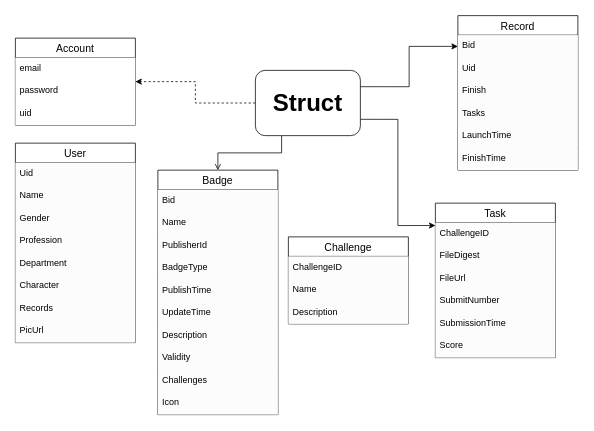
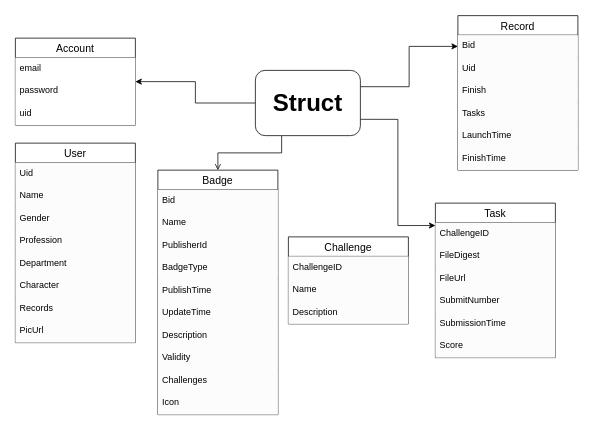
- <mxCell id="44" style="edgeStyle=orthogonalEdgeStyle;rounded=0;orthogonalLoop=1;jettySize=auto;html=1;fontSize=32;dashed=1;" edge="1" parent="1" source="48" target="2"><mxGeometry relative="1" as="geometry" /></mxCell>
+ <mxCell id="44" style="edgeStyle=orthogonalEdgeStyle;rounded=0;orthogonalLoop=1;jettySize=auto;html=1;fontSize=32;" edge="1" parent="1" source="48" target="2"><mxGeometry relative="1" as="geometry" /></mxCell>
